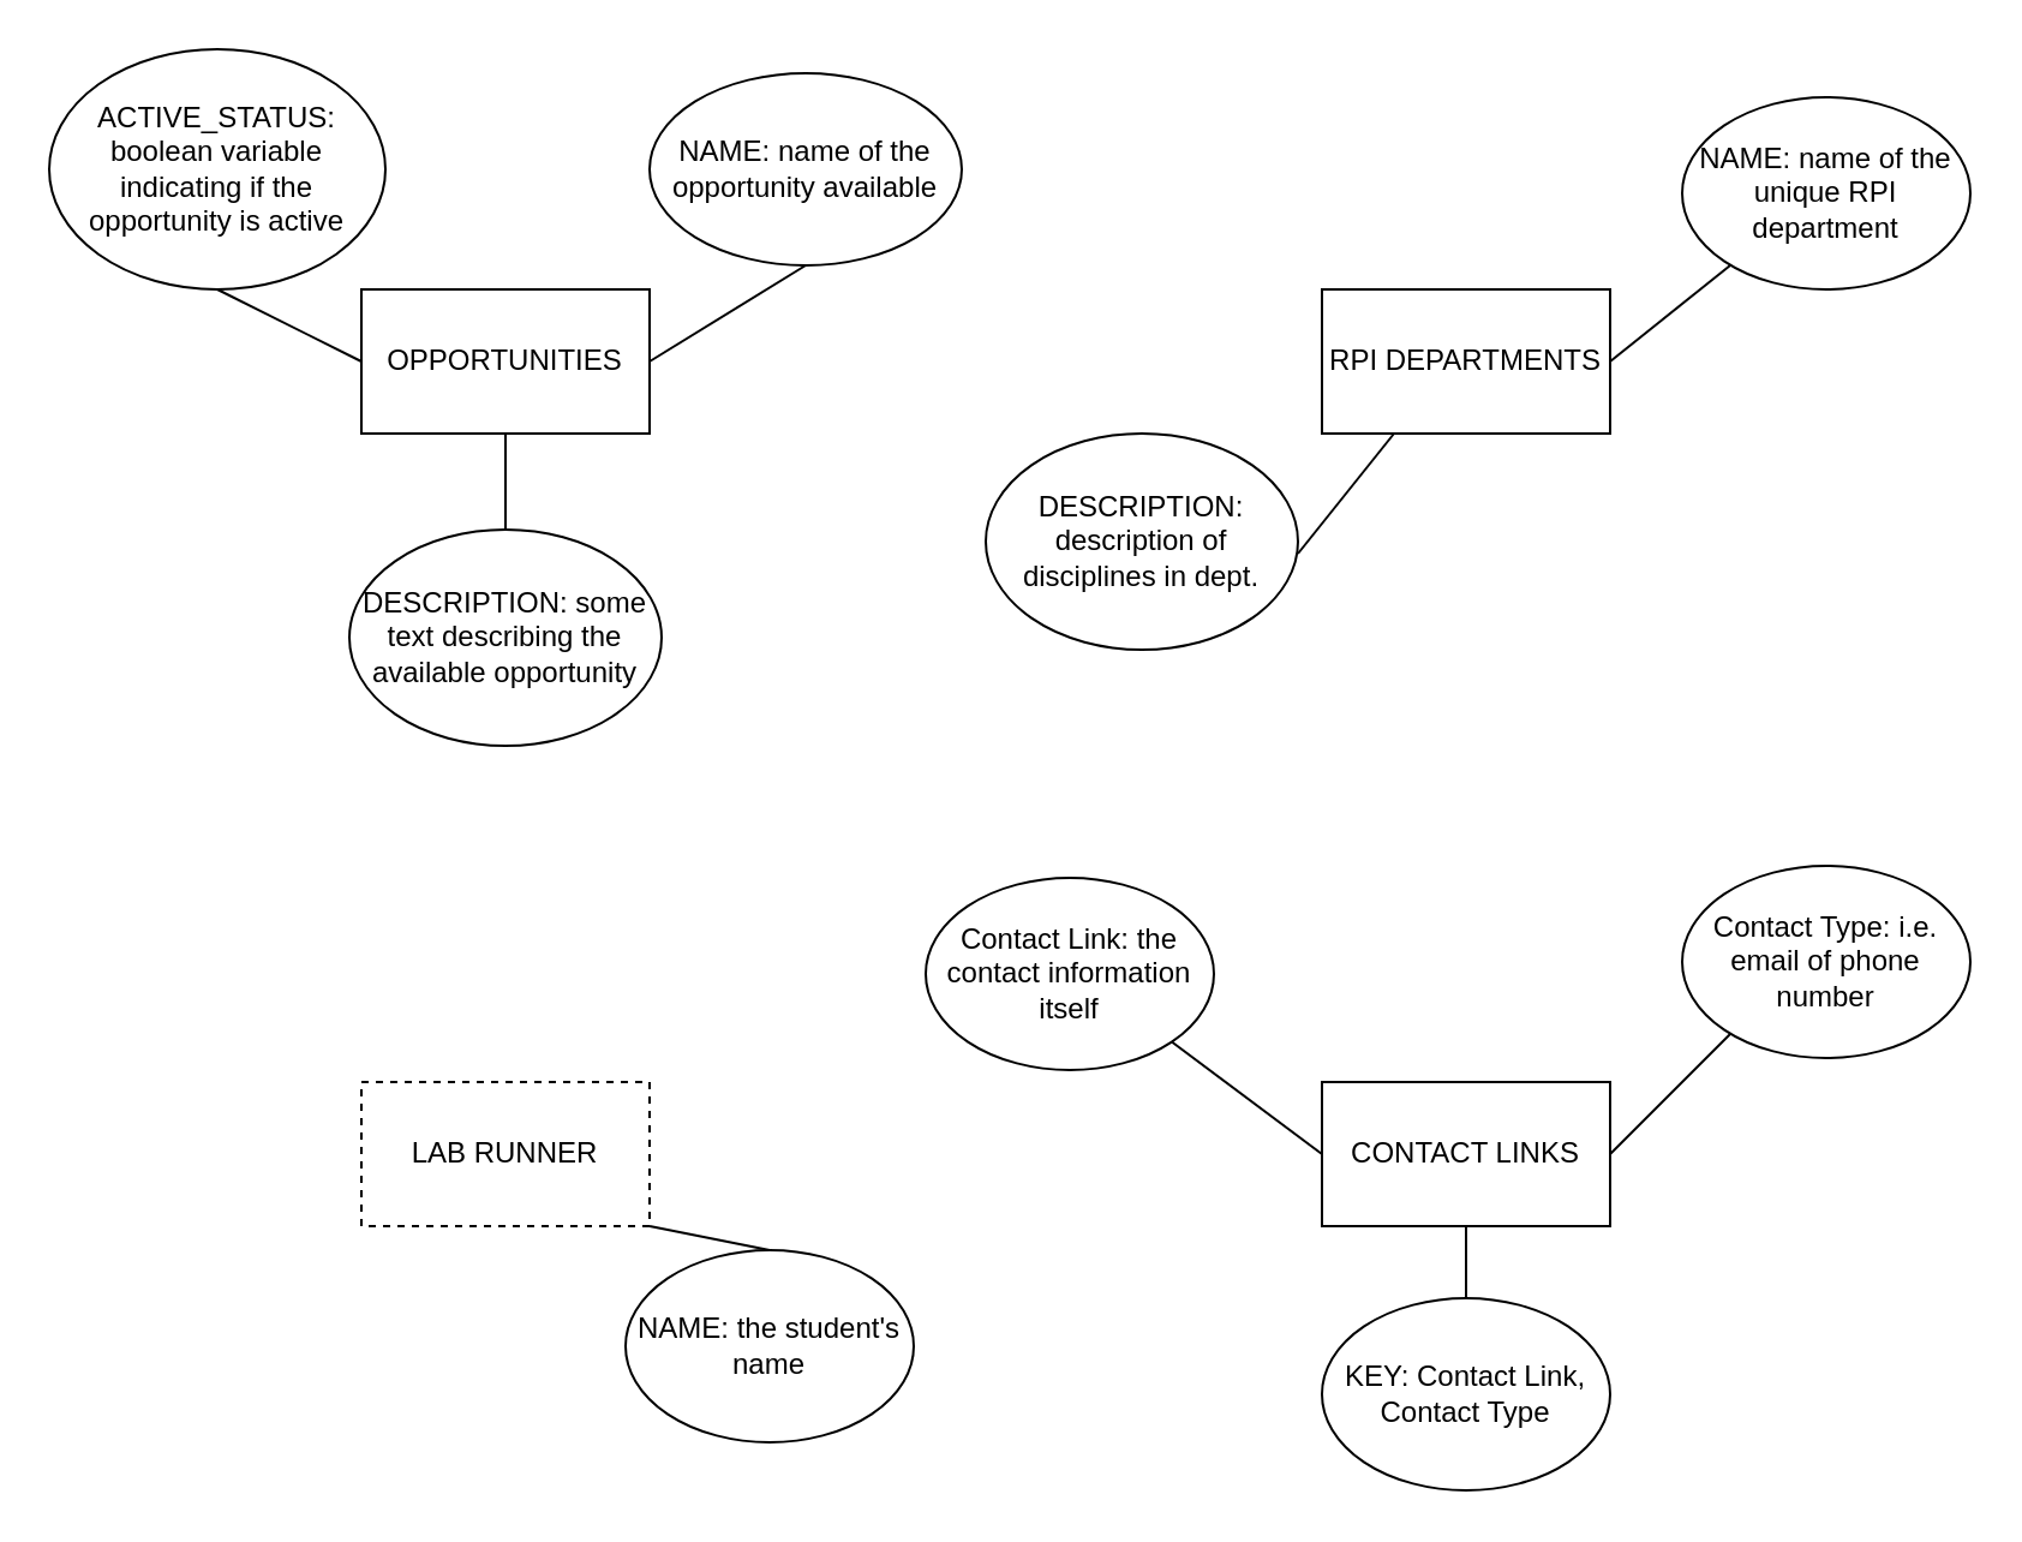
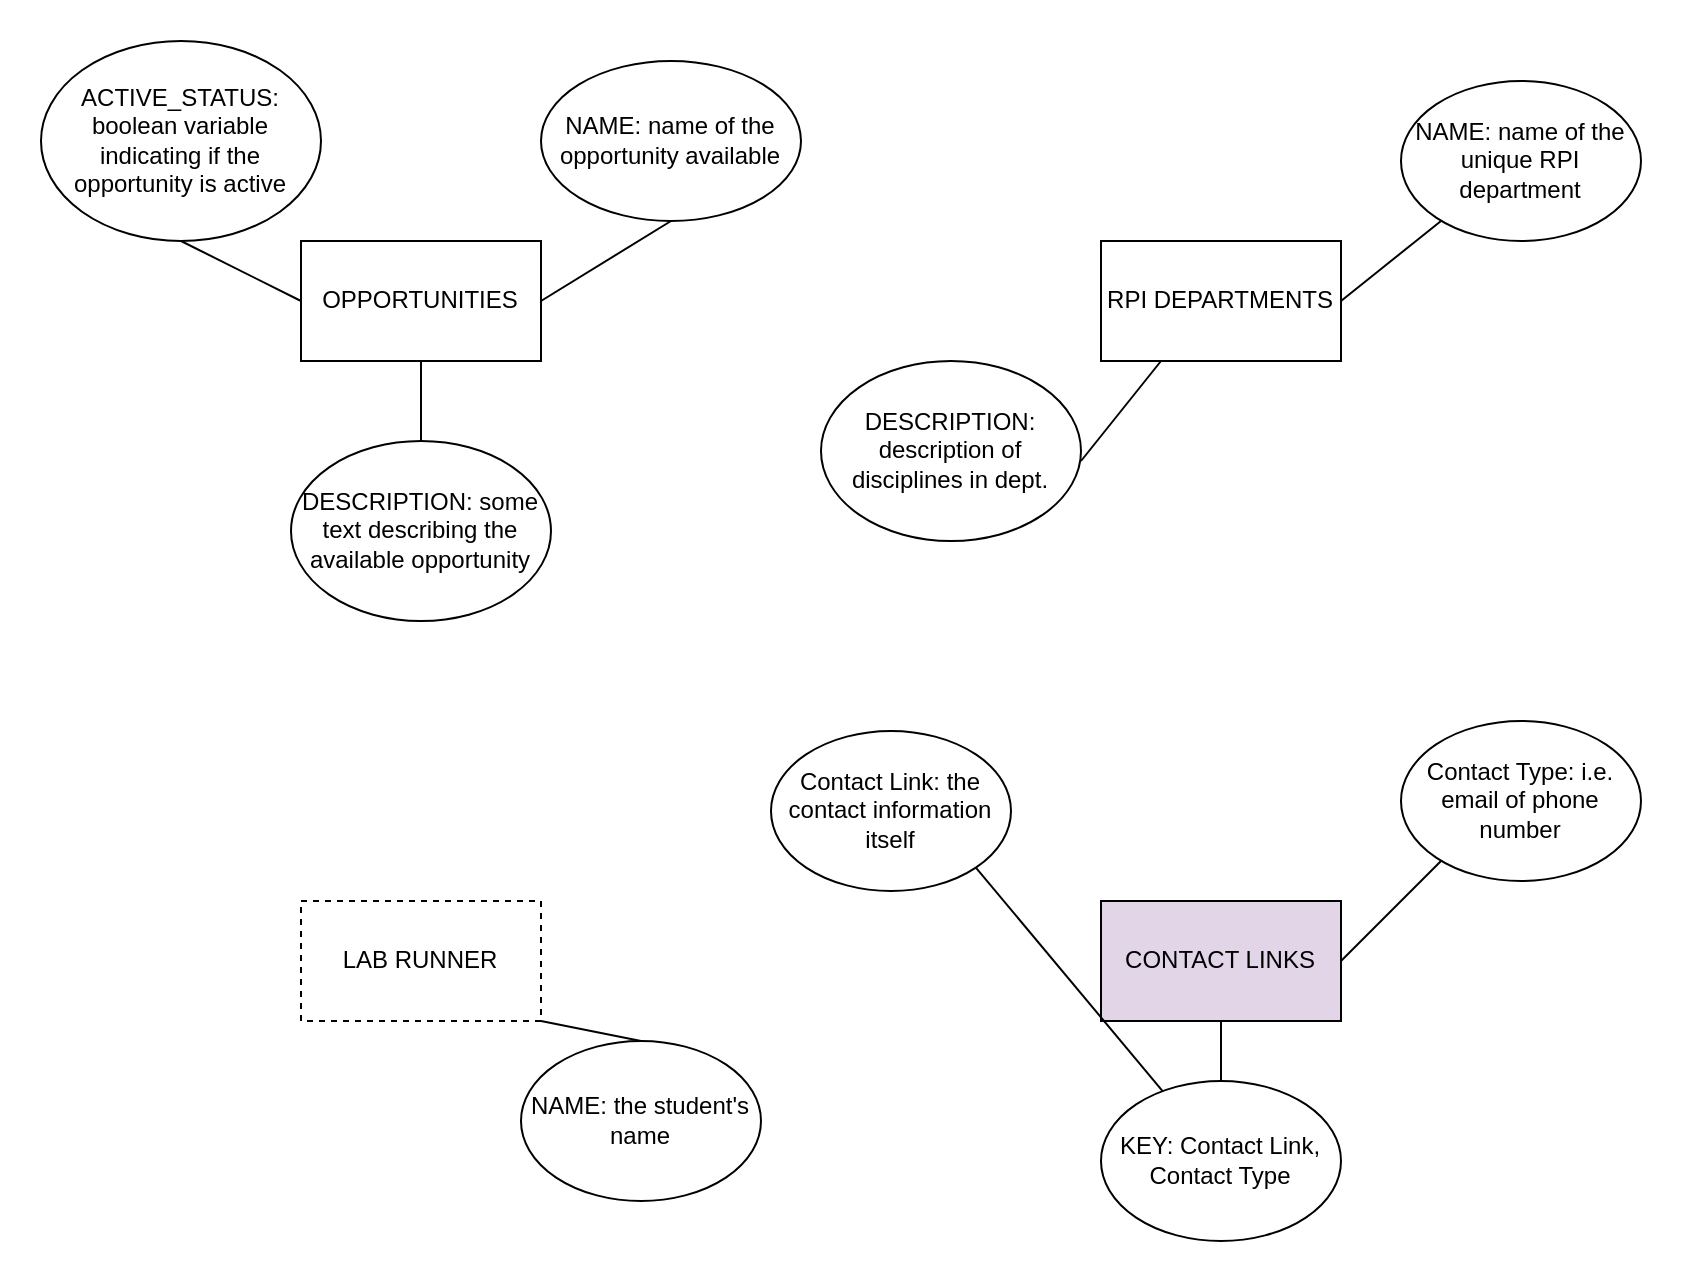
- <mxCell id="17" value="" style="endArrow=none;html=1;rounded=0;entryX=0;entryY=0.5;entryDx=0;entryDy=0;exitX=1;exitY=1;exitDx=0;exitDy=0;" edge="1" parent="1" source="12" target="5"><mxGeometry width="50" height="50" relative="1" as="geometry"><mxPoint x="480" y="490" as="sourcePoint" /><mxPoint x="530" y="440" as="targetPoint" /></mxGeometry></mxCell>
+ <mxCell id="17" value="" style="endArrow=none;html=1;rounded=0;exitX=1;exitY=1;exitDx=0;exitDy=0;" edge="1" parent="1" source="12" target="14"><mxGeometry width="50" height="50" relative="1" as="geometry"><mxPoint x="480" y="490" as="sourcePoint" /><mxPoint x="530" y="440" as="targetPoint" /></mxGeometry></mxCell>
- <mxCell id="5" value="CONTACT LINKS" style="rounded=0;whiteSpace=wrap;html=1;" vertex="1" parent="1"><mxGeometry x="550" y="450" width="120" height="60" as="geometry" /></mxCell>
+ <mxCell id="5" value="CONTACT LINKS" style="rounded=0;whiteSpace=wrap;html=1;fillColor=#e1d5e7;" vertex="1" parent="1"><mxGeometry x="550" y="450" width="120" height="60" as="geometry" /></mxCell>
